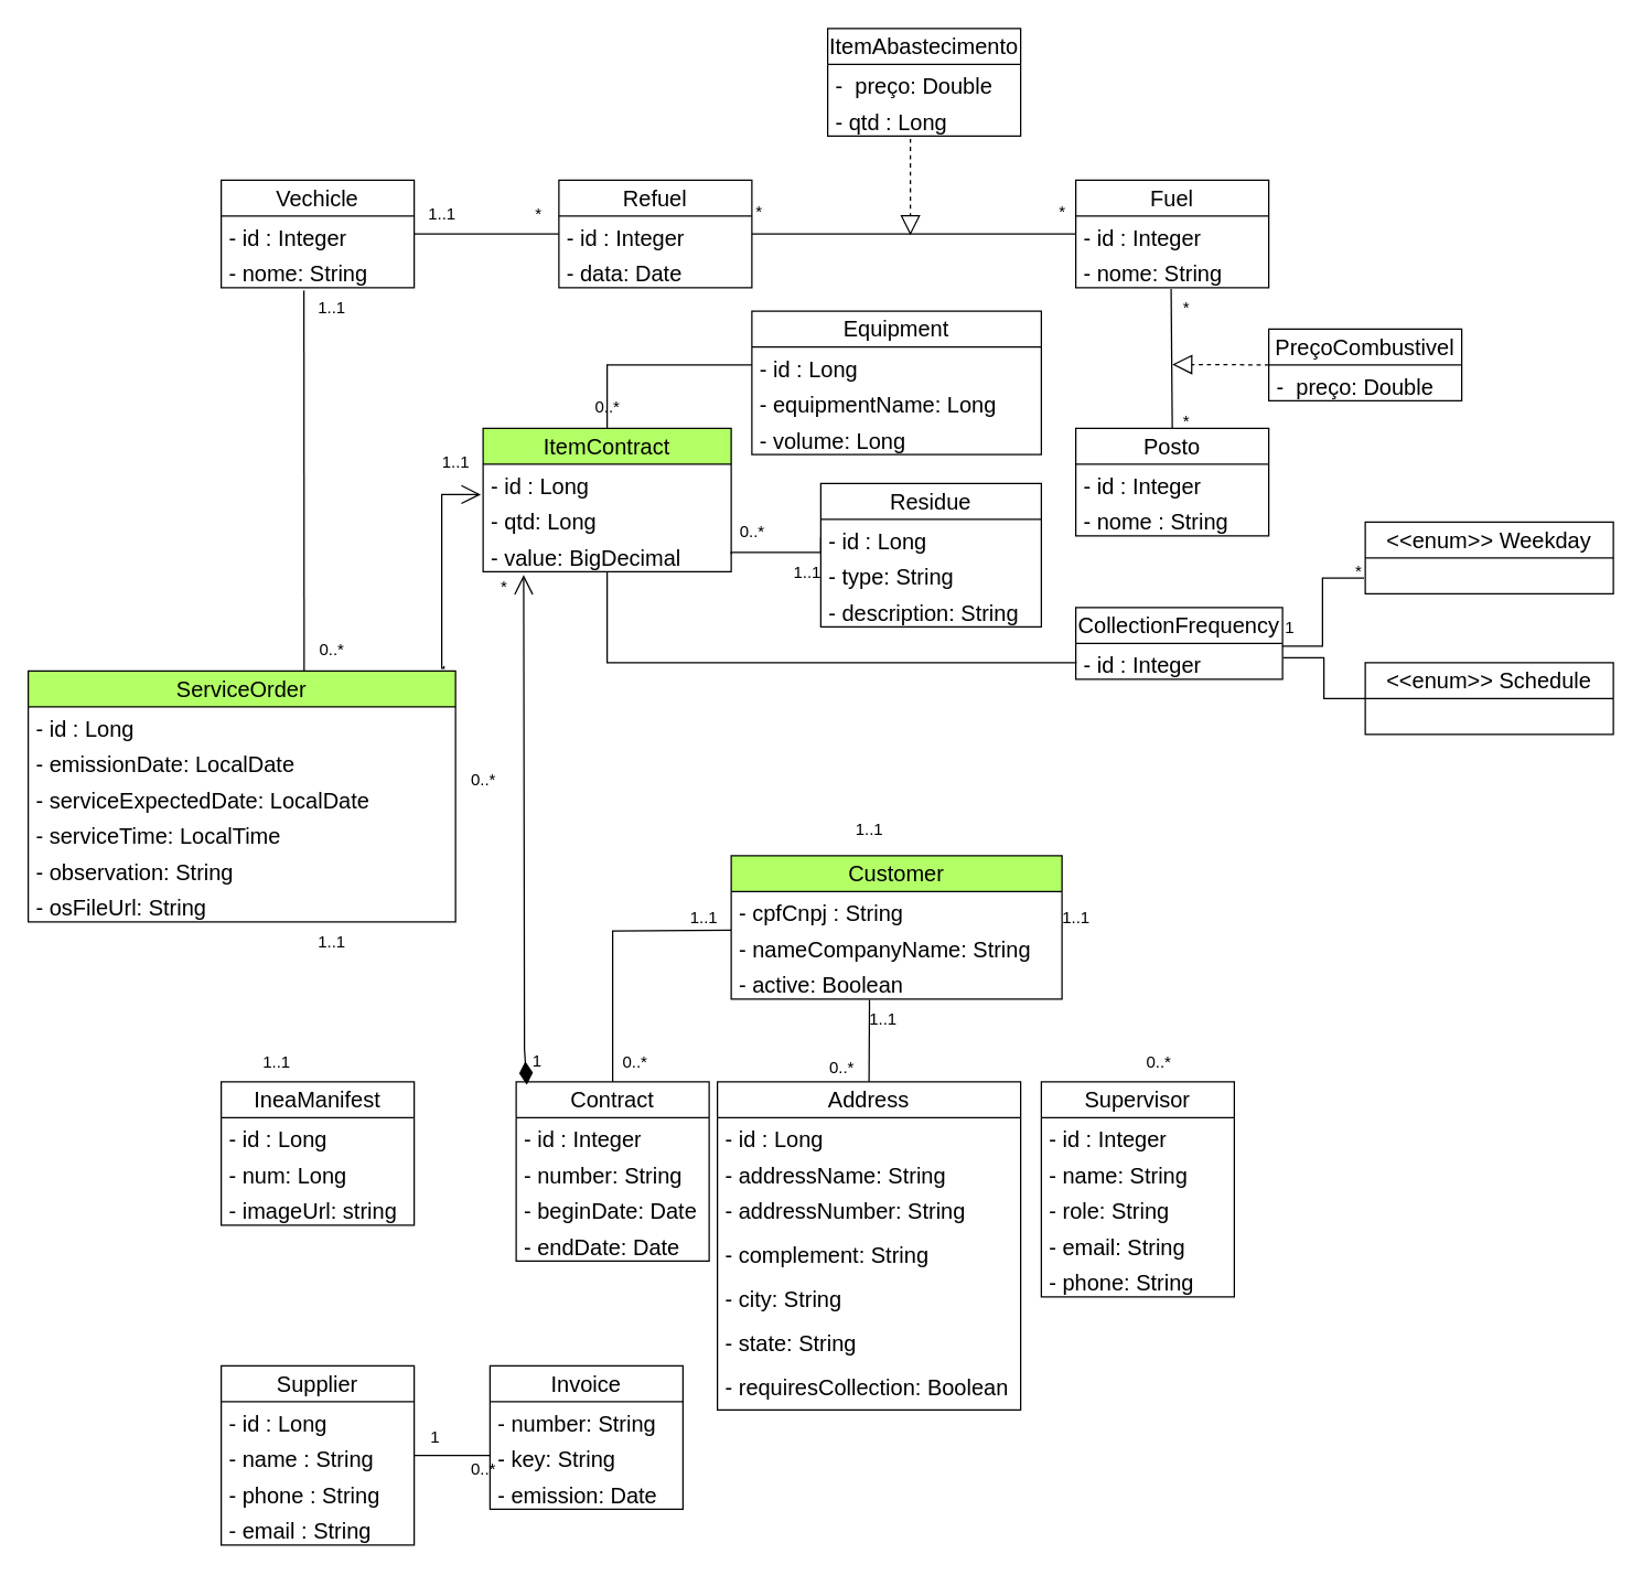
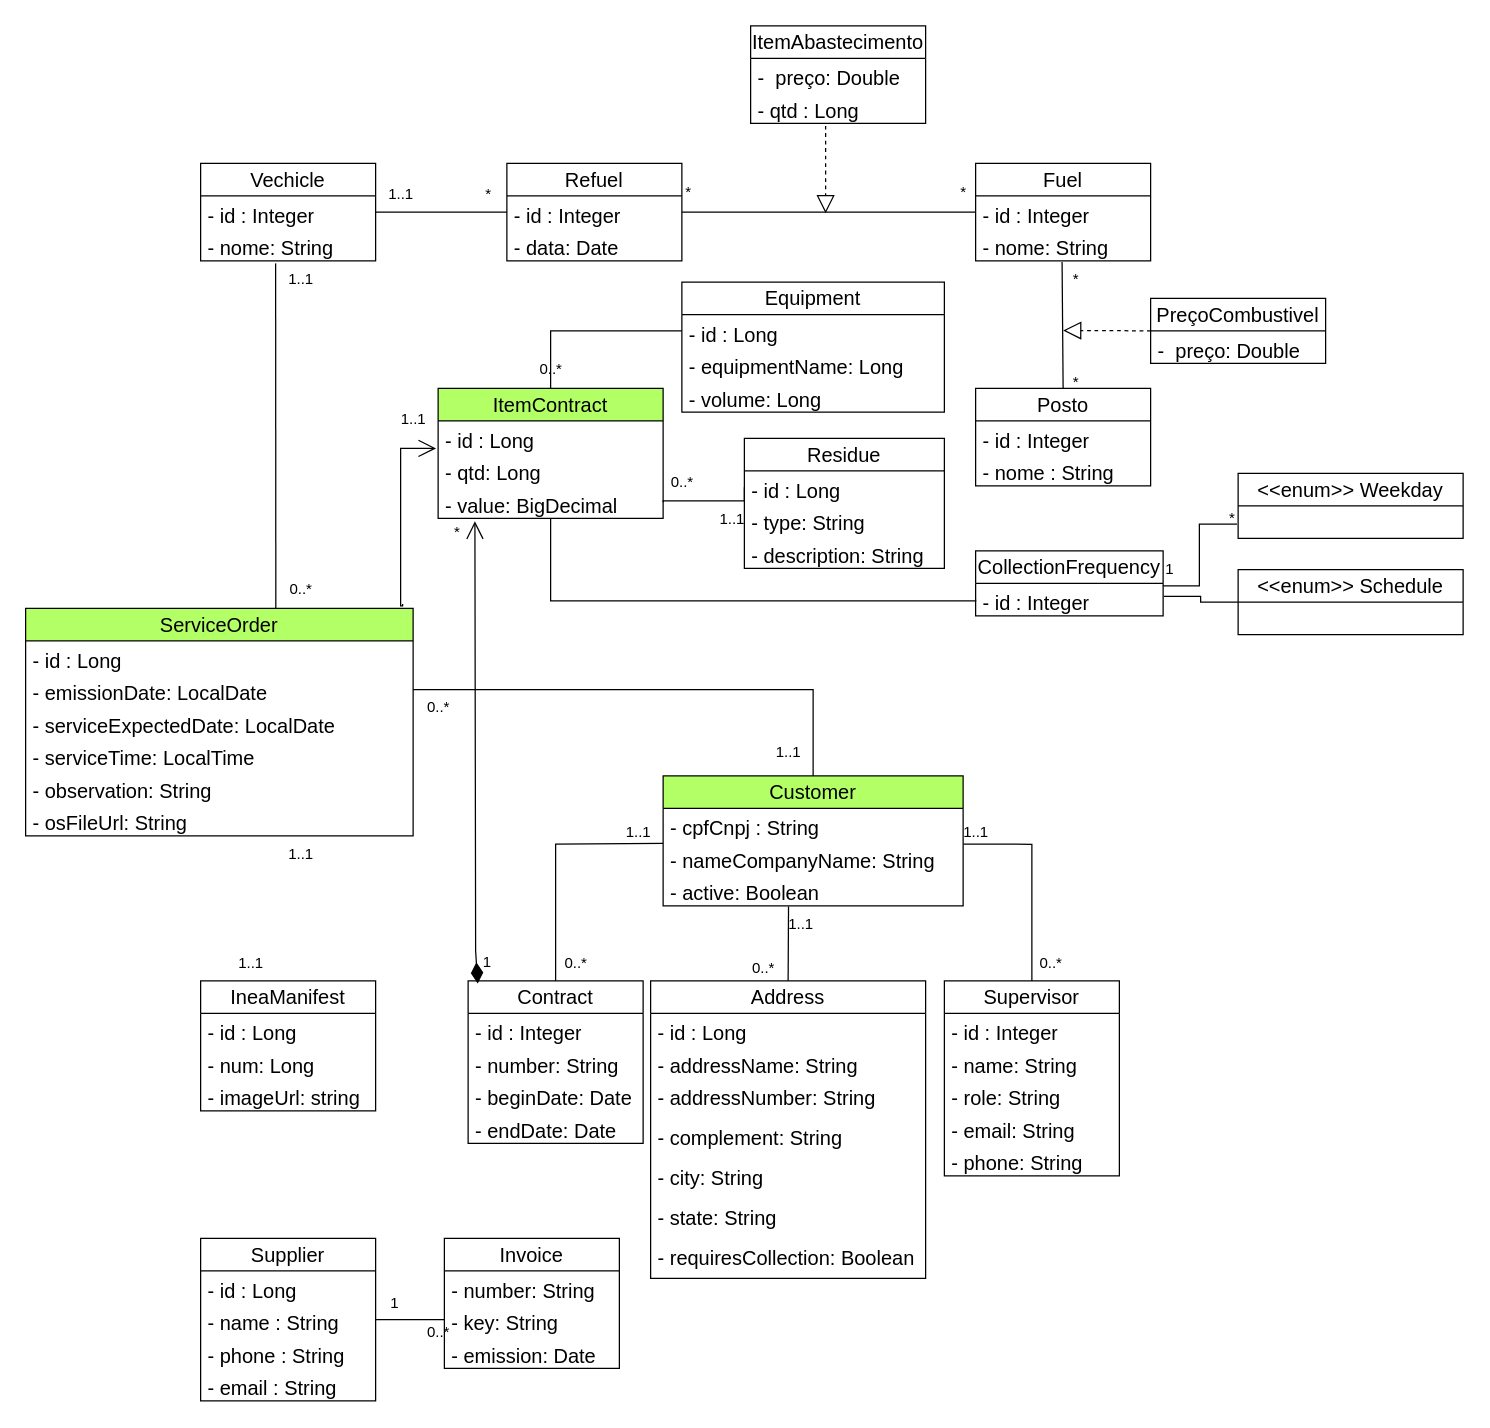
- <mxCell id="122" value="&amp;lt;&amp;lt;enum&amp;gt;&amp;gt; Schedule" style="swimlane;fontStyle=0;childLayout=stackLayout;horizontal=1;startSize=26;fillColor=none;horizontalStack=0;resizeParent=1;resizeParentMax=0;resizeLast=0;collapsible=1;marginBottom=0;whiteSpace=wrap;html=1;fontSize=16;" parent="1" vertex="1"><mxGeometry x="990" y="480" width="180" height="52" as="geometry" /></mxCell>
+ <mxCell id="122" value="&amp;lt;&amp;lt;enum&amp;gt;&amp;gt; Schedule" style="swimlane;fontStyle=0;childLayout=stackLayout;horizontal=1;startSize=26;fillColor=none;horizontalStack=0;resizeParent=1;resizeParentMax=0;resizeLast=0;collapsible=1;marginBottom=0;whiteSpace=wrap;html=1;fontSize=16;" parent="1" vertex="1"><mxGeometry x="990" y="455" width="180" height="52" as="geometry" /></mxCell>
+ <mxCell id="99" value="" style="endArrow=none;html=1;rounded=0;fontSize=12;startSize=8;endSize=8;entryX=0.5;entryY=0;entryDx=0;entryDy=0;edgeStyle=orthogonalEdgeStyle;exitX=1;exitY=0.5;exitDx=0;exitDy=0;" parent="1" source="25" target="57" edge="1"><mxGeometry relative="1" as="geometry"><mxPoint x="410" y="551" as="sourcePoint" /><mxPoint x="410" y="359" as="targetPoint" /></mxGeometry></mxCell>
+ <mxCell id="82" value="" style="endArrow=none;html=1;rounded=0;fontSize=12;startSize=8;endSize=8;exitX=1.001;exitY=0.103;exitDx=0;exitDy=0;exitPerimeter=0;elbow=vertical;entryX=0.5;entryY=0;entryDx=0;entryDy=0;edgeStyle=orthogonalEdgeStyle;" parent="1" source="59" target="61" edge="1"><mxGeometry relative="1" as="geometry"><mxPoint x="845" y="674" as="sourcePoint" /><mxPoint x="760" y="759" as="targetPoint" /></mxGeometry></mxCell>
